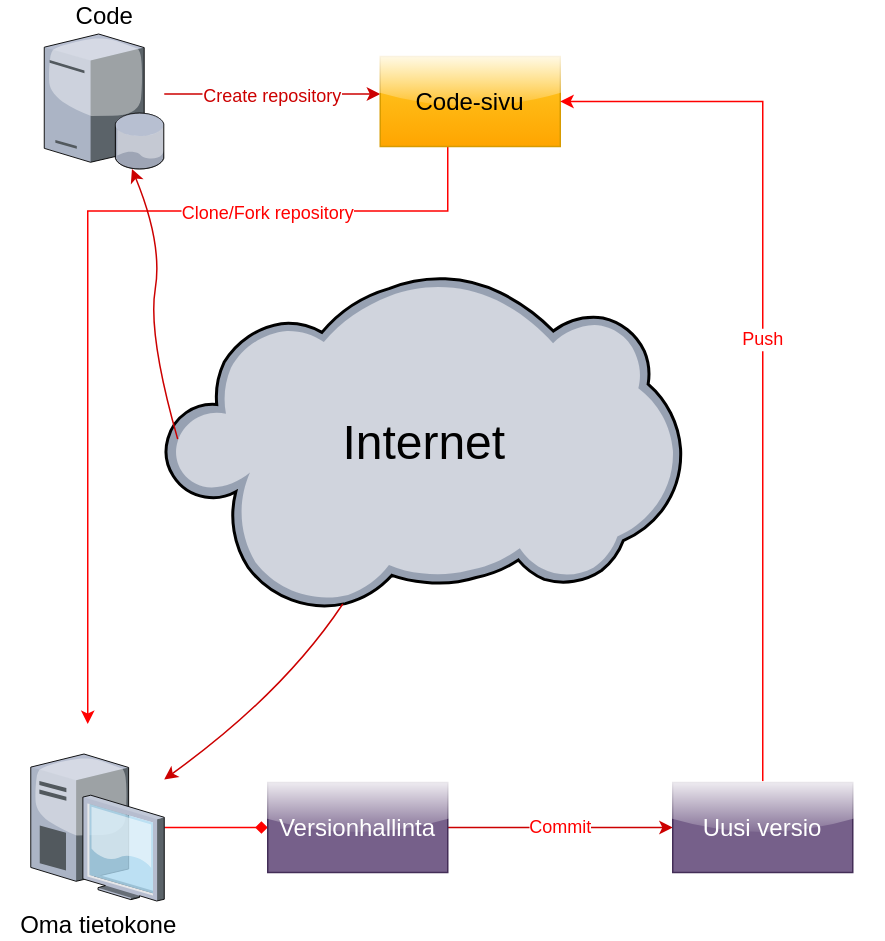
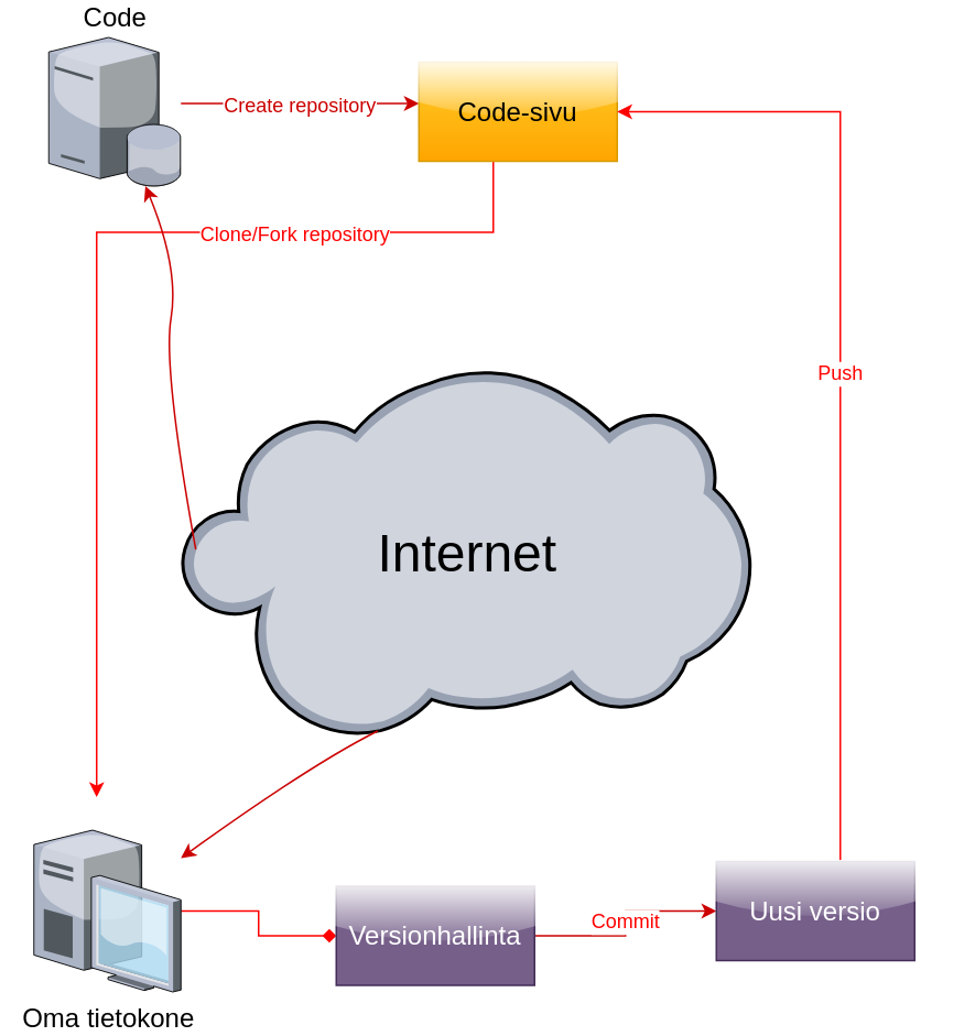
- <mxCell id="2" value="Internet" style="verticalLabelPosition=middle;sketch=0;aspect=fixed;html=1;verticalAlign=middle;strokeColor=none;align=center;outlineConnect=0;shape=mxgraph.citrix.cloud;fontSize=32;labelPosition=center;" vertex="1" parent="1"><mxGeometry x="109" y="180" width="345" height="225.16" as="geometry" /></mxCell>
+ <mxCell id="2" value="Internet" style="verticalLabelPosition=middle;sketch=0;aspect=fixed;html=1;verticalAlign=middle;strokeColor=none;align=center;outlineConnect=0;shape=mxgraph.citrix.cloud;fontSize=32;labelPosition=center;" vertex="1" parent="1"><mxGeometry x="109" y="220" width="345" height="225.16" as="geometry" /></mxCell>
- <mxCell id="8" value="Versionhallinta" style="rounded=0;whiteSpace=wrap;html=1;fontSize=16;fillColor=#76608a;strokeColor=#432D57;fontColor=#ffffff;glass=1;shadow=0;" vertex="1" parent="1"><mxGeometry x="178" y="519" width="120" height="60" as="geometry" /></mxCell>
+ <mxCell id="8" value="Versionhallinta" style="rounded=0;whiteSpace=wrap;html=1;fontSize=16;fillColor=#76608a;strokeColor=#432D57;fontColor=#ffffff;glass=1;shadow=0;" vertex="1" parent="1"><mxGeometry x="203" y="534" width="120" height="60" as="geometry" /></mxCell>
- <mxCell id="12" value="Uusi versio" style="rounded=0;whiteSpace=wrap;html=1;fontSize=16;fillColor=#76608a;strokeColor=#432D57;fontColor=#ffffff;glass=1;shadow=0;" vertex="1" parent="1"><mxGeometry x="448" y="519" width="120" height="60" as="geometry" /></mxCell>
+ <mxCell id="12" value="Uusi versio" style="rounded=0;whiteSpace=wrap;html=1;fontSize=16;fillColor=#76608a;strokeColor=#432D57;fontColor=#ffffff;glass=1;shadow=0;" vertex="1" parent="1"><mxGeometry x="433" y="519" width="120" height="60" as="geometry" /></mxCell>
